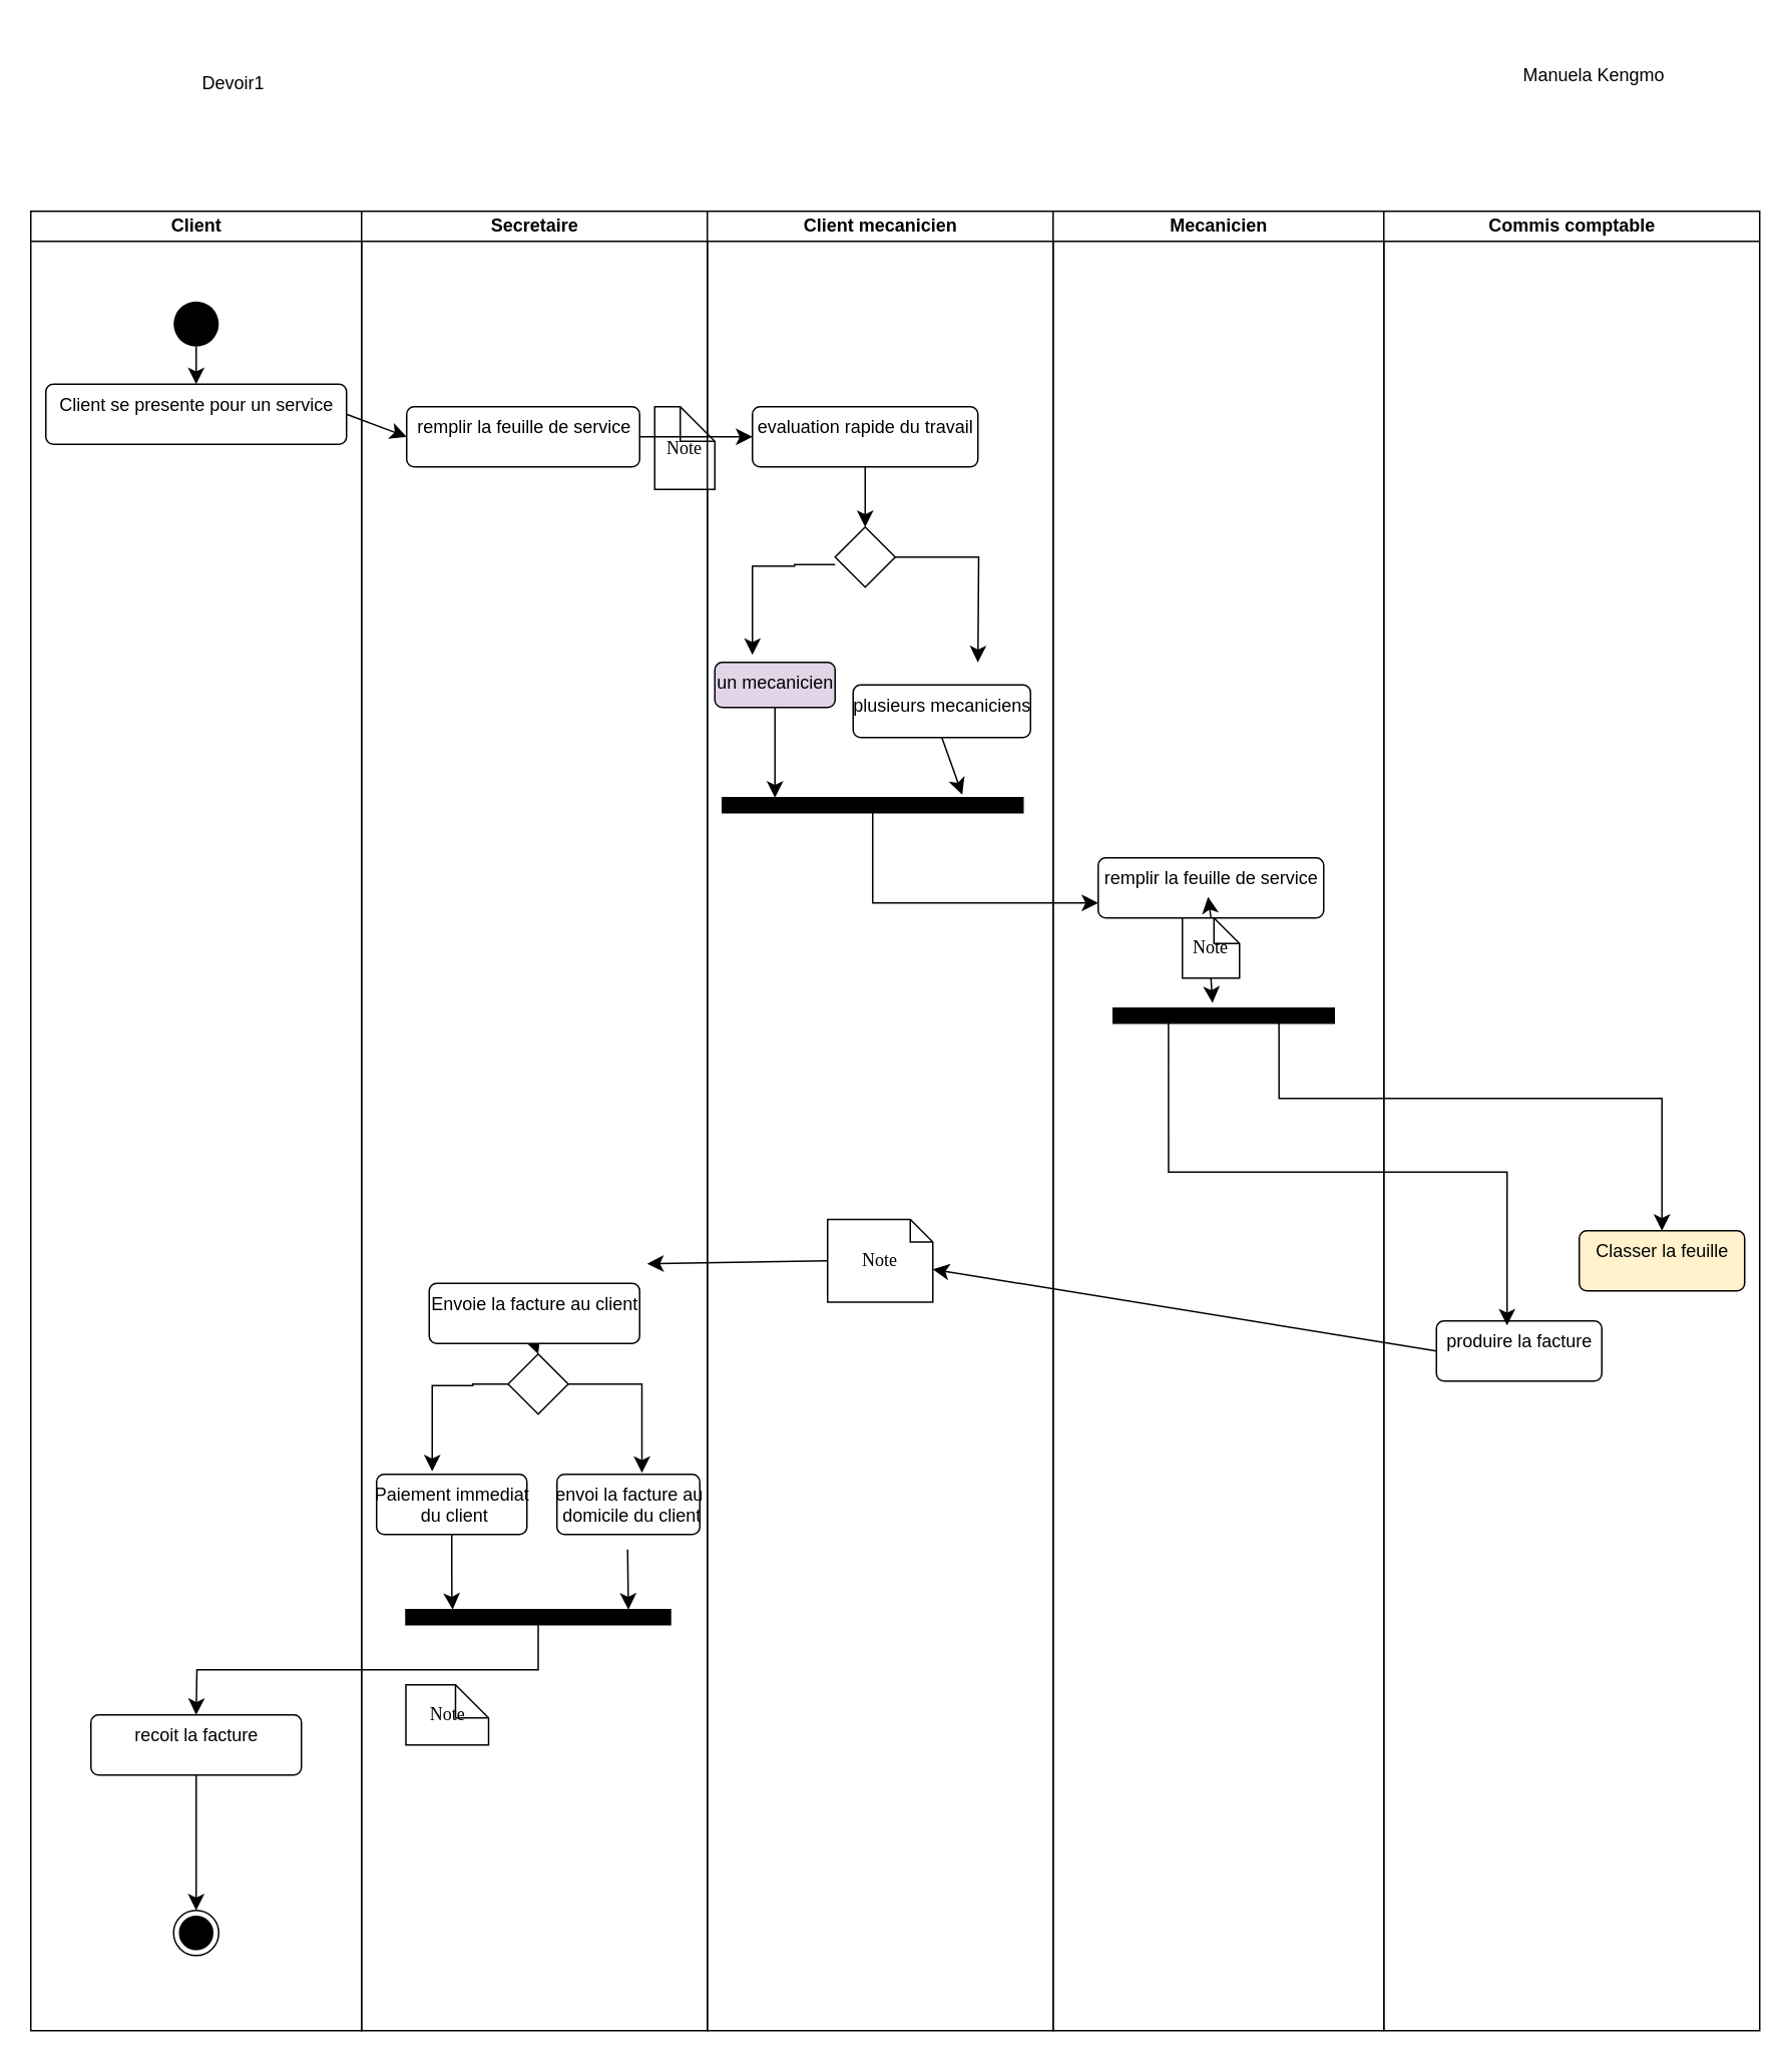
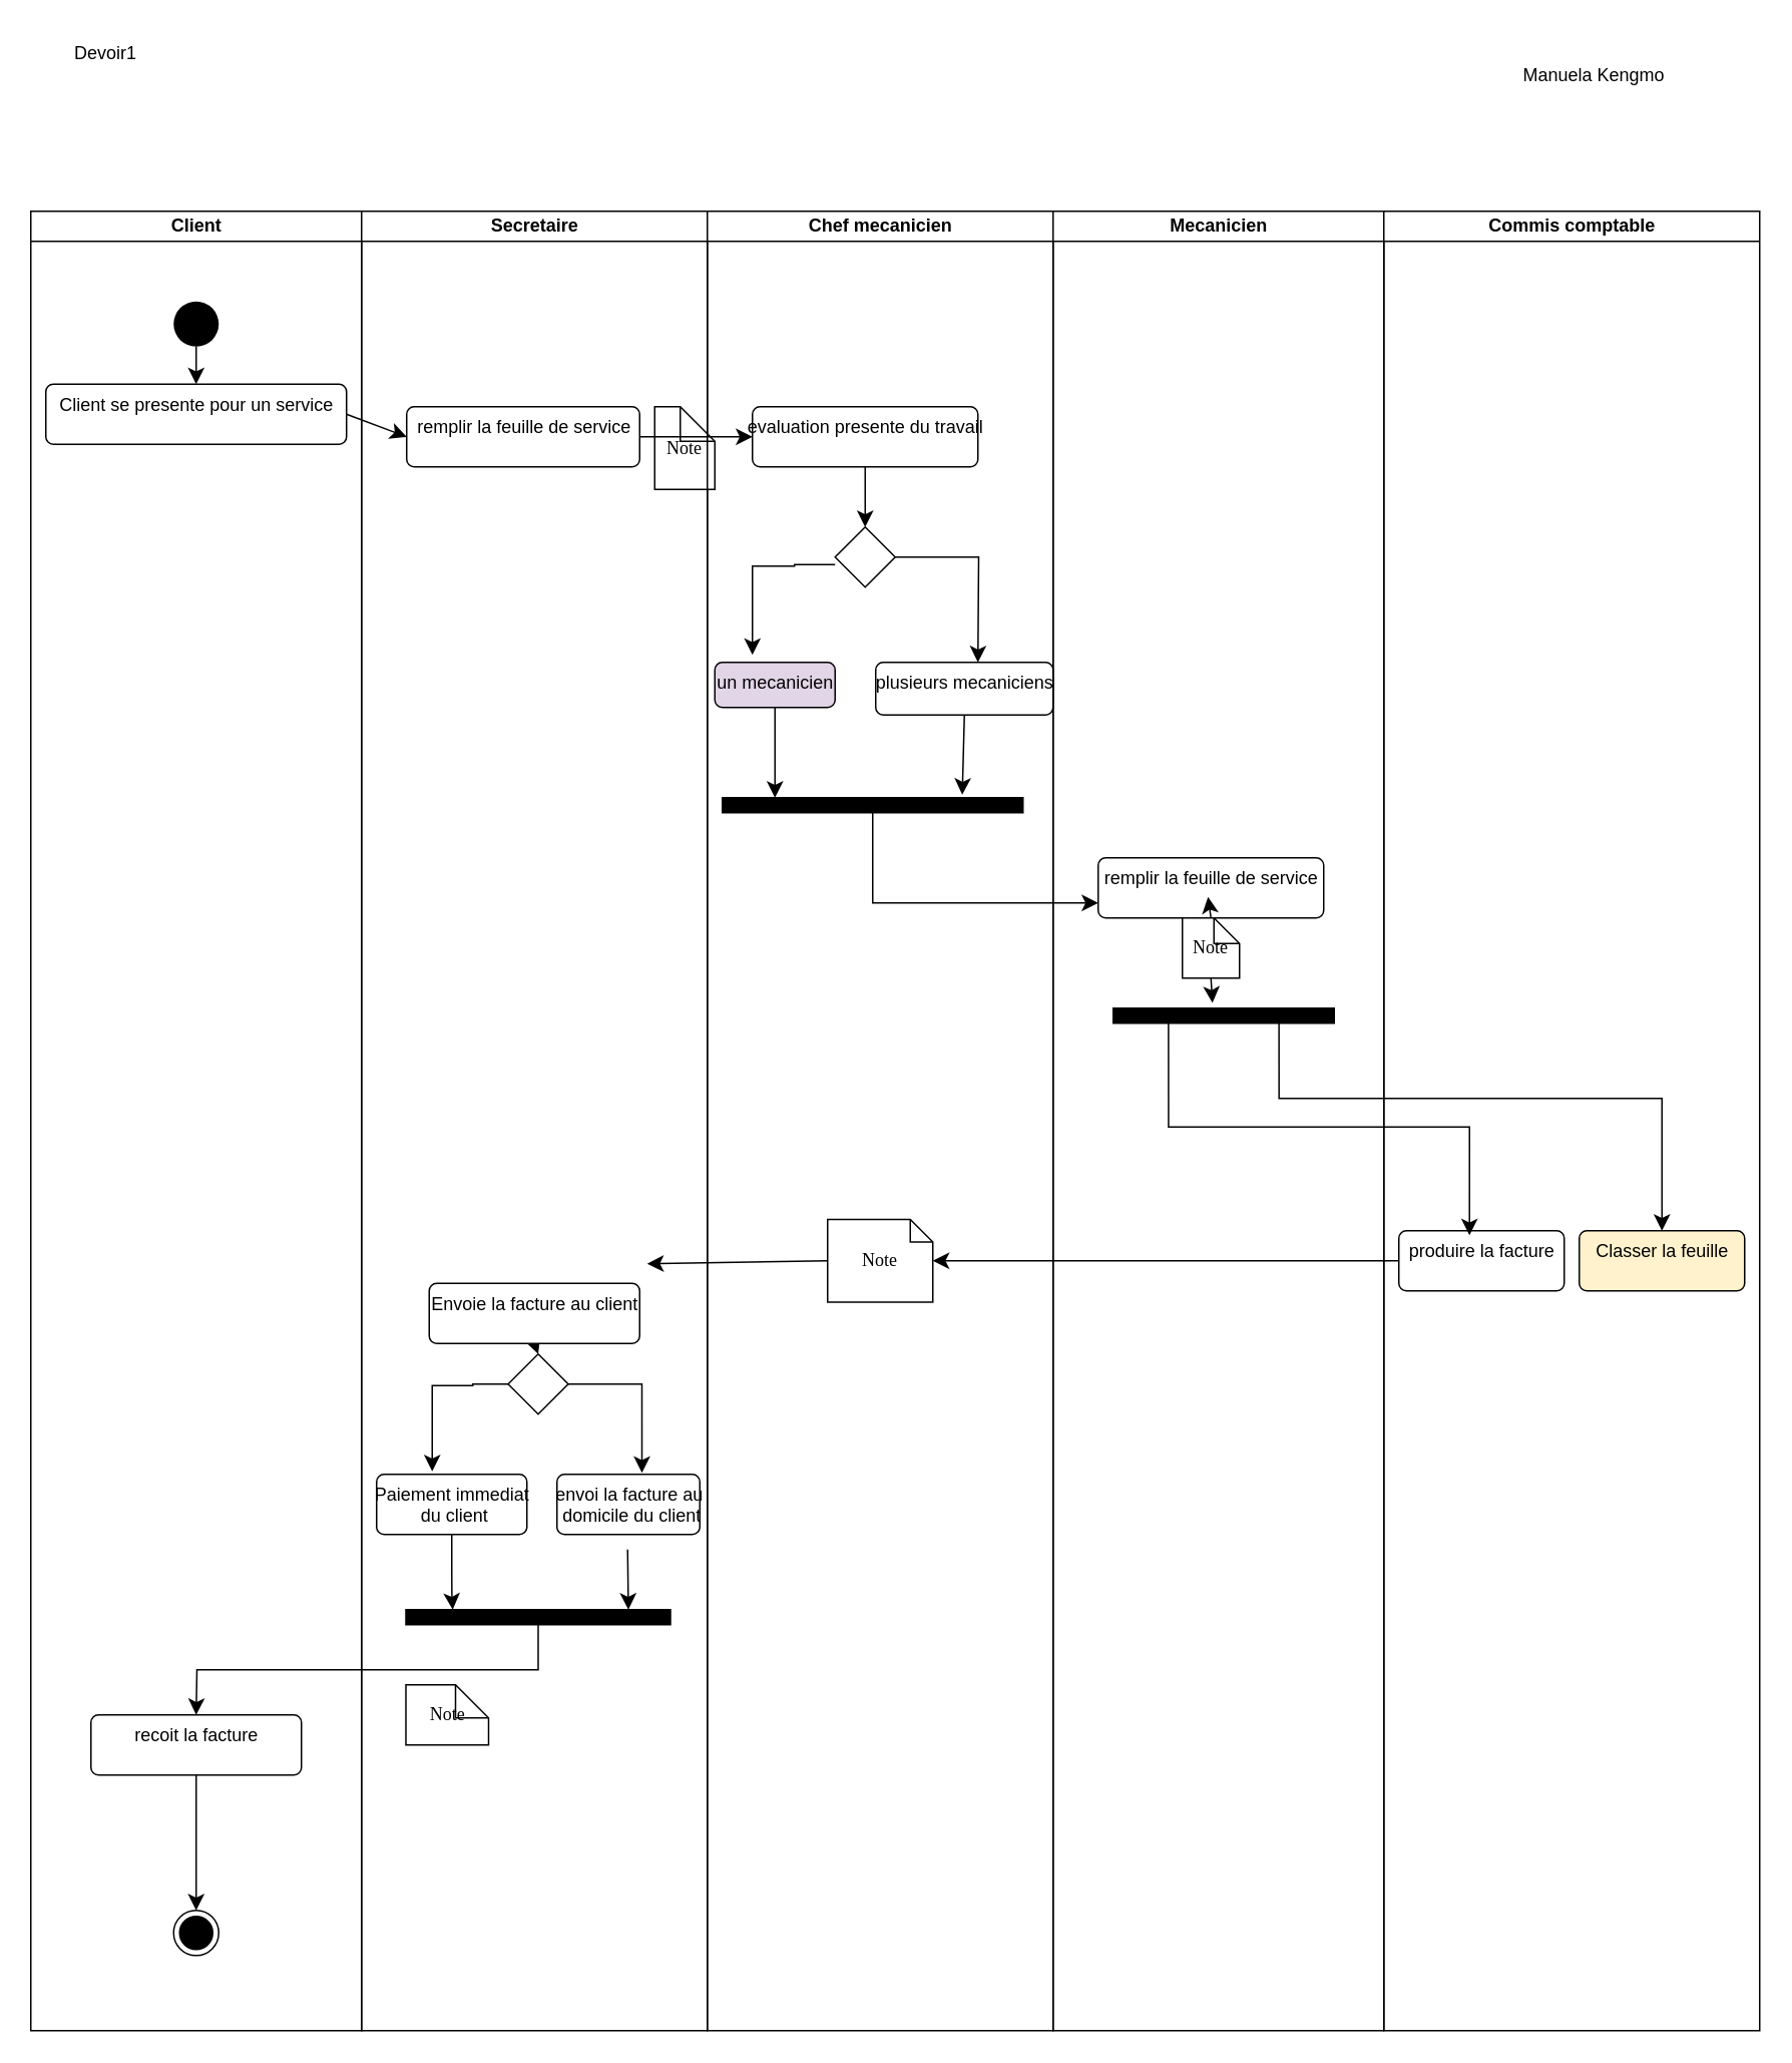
- <mxCell id="52" value="Devoir1" style="text;html=1;align=center;verticalAlign=middle;whiteSpace=wrap;rounded=0;" vertex="1" parent="1"><mxGeometry x="125" y="40" width="60" height="30" as="geometry" /></mxCell>
+ <mxCell id="52" value="Devoir1" style="text;html=1;align=center;verticalAlign=middle;whiteSpace=wrap;rounded=0;" vertex="1" parent="1"><mxGeometry x="40" y="20" width="60" height="30" as="geometry" /></mxCell>
- <mxCell id="24" value="Client mecanicien" style="swimlane;html=1;startSize=20;" vertex="1" parent="1"><mxGeometry x="470" y="140" width="230" height="1210" as="geometry" /></mxCell>
+ <mxCell id="24" value="Chef mecanicien" style="swimlane;html=1;startSize=20;" vertex="1" parent="1"><mxGeometry x="470" y="140" width="230" height="1210" as="geometry" /></mxCell>
- <mxCell id="26" value="evaluation rapide du travail" style="html=1;align=center;verticalAlign=top;rounded=1;absoluteArcSize=1;arcSize=10;dashed=0;" vertex="1" parent="24"><mxGeometry x="30" y="130" width="150" height="40" as="geometry" /></mxCell>
+ <mxCell id="26" value="evaluation presente du travail" style="html=1;align=center;verticalAlign=top;rounded=1;absoluteArcSize=1;arcSize=10;dashed=0;" vertex="1" parent="24"><mxGeometry x="30" y="130" width="150" height="40" as="geometry" /></mxCell>
- <mxCell id="31" value="plusieurs mecaniciens" style="html=1;align=center;verticalAlign=top;rounded=1;absoluteArcSize=1;arcSize=10;dashed=0;" vertex="1" parent="24"><mxGeometry x="97" y="315" width="118" height="35" as="geometry" /></mxCell>
+ <mxCell id="31" value="plusieurs mecaniciens" style="html=1;align=center;verticalAlign=top;rounded=1;absoluteArcSize=1;arcSize=10;dashed=0;" vertex="1" parent="24"><mxGeometry x="112" y="300" width="118" height="35" as="geometry" /></mxCell>
- <mxCell id="44" value="produire la facture" style="html=1;align=center;verticalAlign=top;rounded=1;absoluteArcSize=1;arcSize=10;dashed=0;" vertex="1" parent="42"><mxGeometry x="35" y="738" width="110" height="40" as="geometry" /></mxCell>
+ <mxCell id="44" value="produire la facture" style="html=1;align=center;verticalAlign=top;rounded=1;absoluteArcSize=1;arcSize=10;dashed=0;" vertex="1" parent="42"><mxGeometry x="10" y="678" width="110" height="40" as="geometry" /></mxCell>
